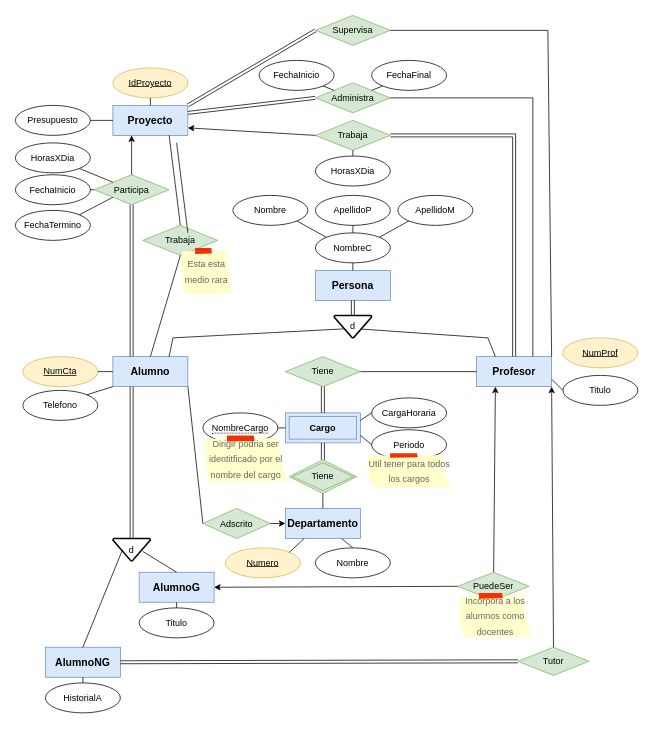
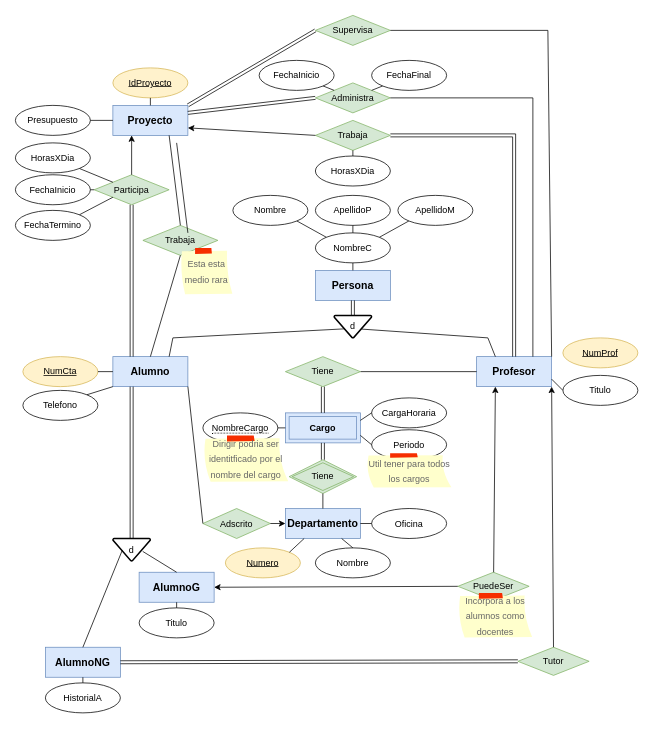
+ <mxCell id="96" value="" style="rounded=0;orthogonalLoop=1;jettySize=auto;html=1;entryX=0;entryY=0.5;entryDx=0;entryDy=0;endArrow=none;endFill=0;exitX=1;exitY=0.5;exitDx=0;exitDy=0;" edge="1" parent="1" source="46" target="94"><mxGeometry relative="1" as="geometry"><mxPoint x="465" y="728" as="sourcePoint" /><mxPoint x="470" y="740" as="targetPoint" /></mxGeometry></mxCell>
+ <mxCell id="94" value="Oficina" style="ellipse;whiteSpace=wrap;html=1;align=center;" vertex="1" parent="1"><mxGeometry x="495" y="677.5" width="100" height="40" as="geometry" /></mxCell>
